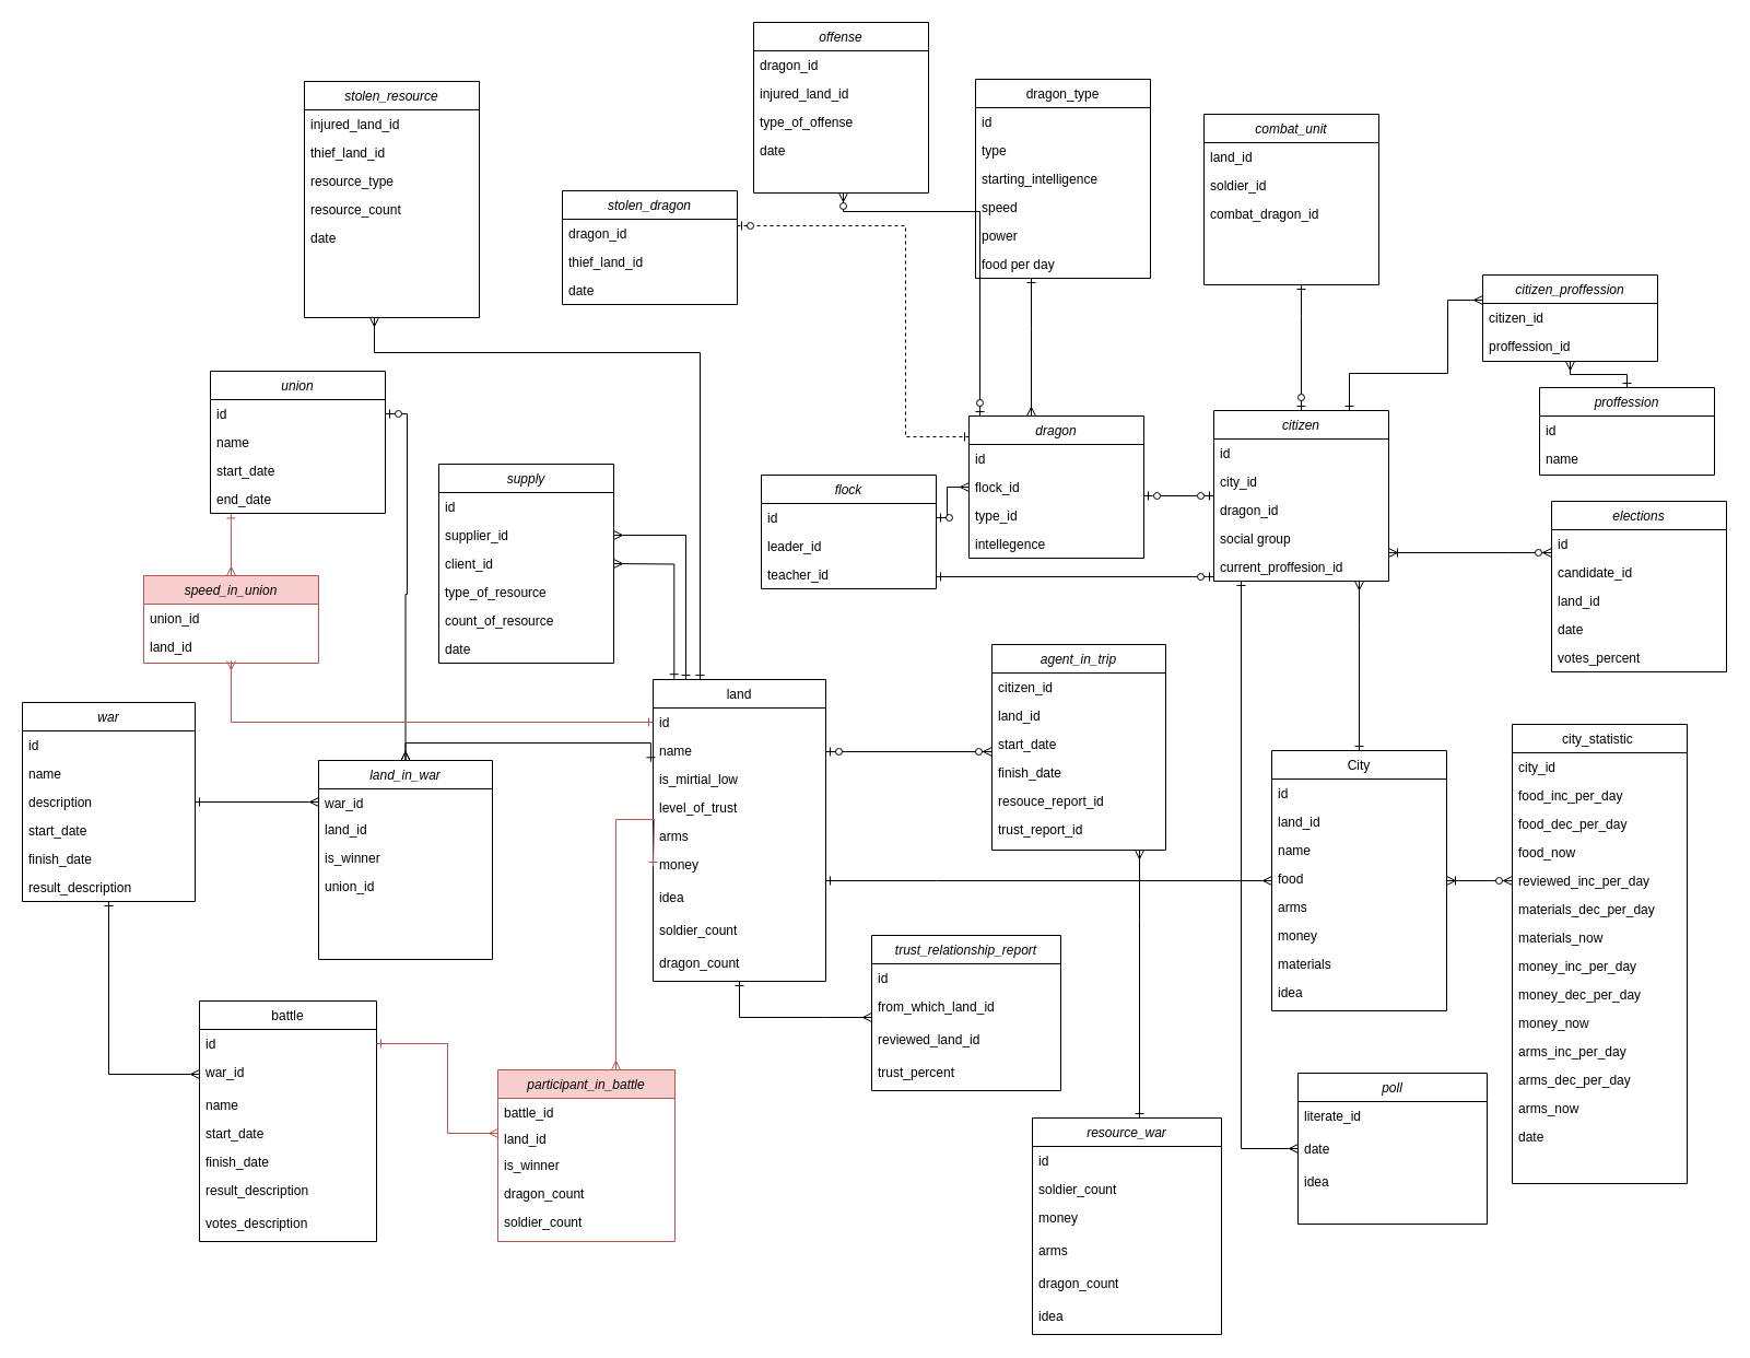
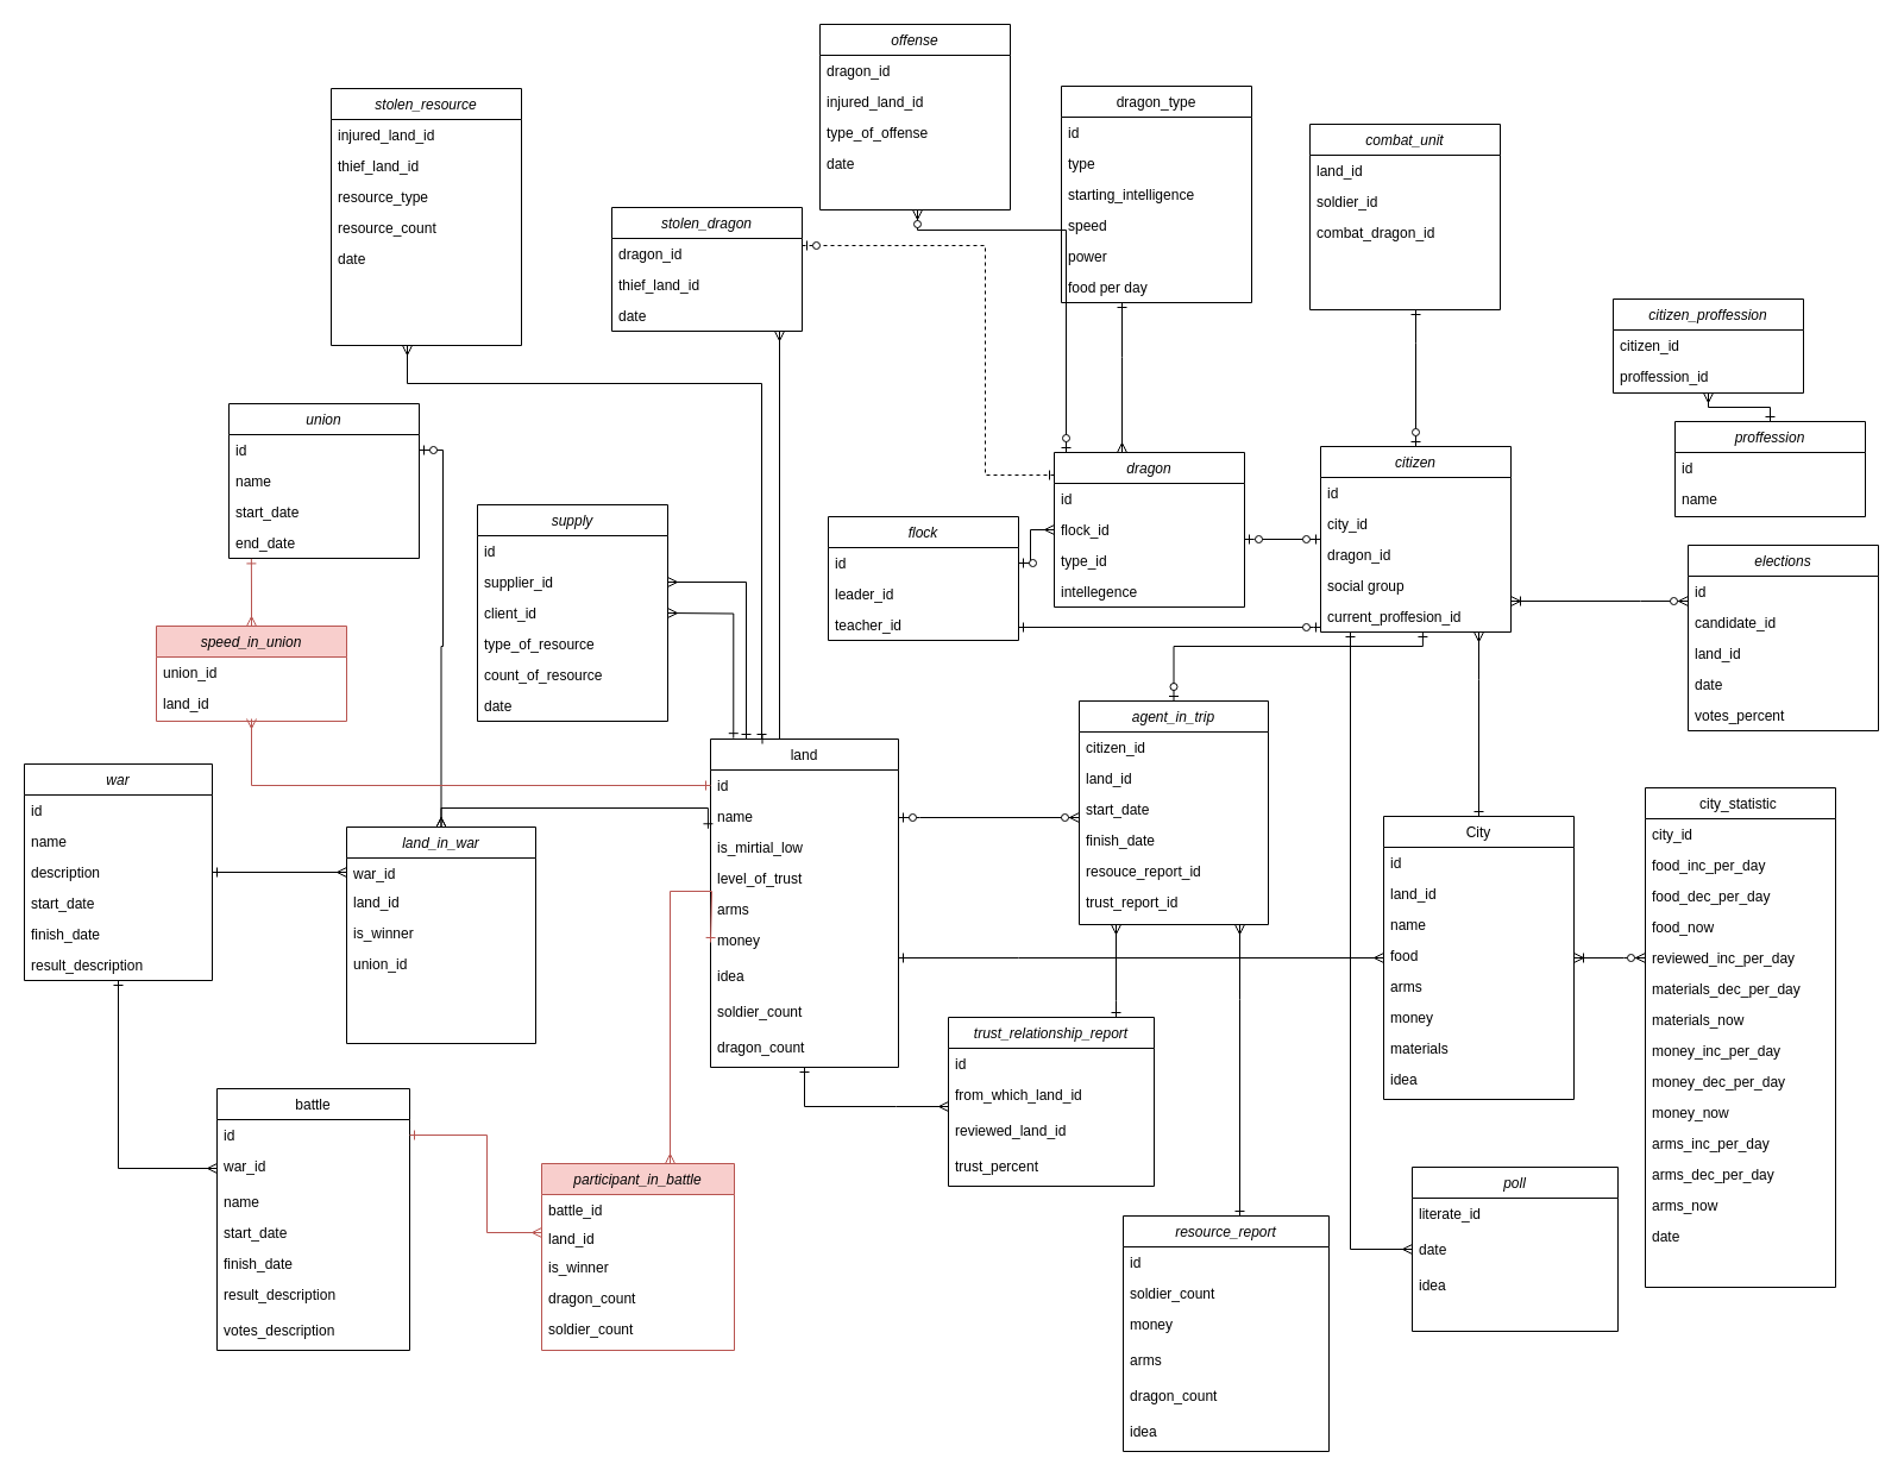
- <mxCell id="176" style="edgeStyle=orthogonalEdgeStyle;rounded=0;orthogonalLoop=1;jettySize=auto;html=1;startArrow=ERmany;startFill=0;endArrow=ERone;endFill=0;" edge="1" parent="1" source="173" target="4"><mxGeometry relative="1" as="geometry"><Array as="points"><mxPoint x="1324" y="274" /><mxPoint x="1324" y="341" /><mxPoint x="1234" y="341" /></Array></mxGeometry></mxCell>
+ <mxCell id="145" style="edgeStyle=orthogonalEdgeStyle;rounded=0;orthogonalLoop=1;jettySize=auto;html=1;entryX=0.25;entryY=0;entryDx=0;entryDy=0;startArrow=ERmany;startFill=0;endArrow=ERone;endFill=0;" edge="1" parent="1" source="44" target="28"><mxGeometry relative="1" as="geometry"><Array as="points"><mxPoint x="655" y="621" /></Array></mxGeometry></mxCell>
+ <mxCell id="54" style="edgeStyle=orthogonalEdgeStyle;rounded=0;orthogonalLoop=1;jettySize=auto;html=1;entryX=0.537;entryY=1;entryDx=0;entryDy=0;entryPerimeter=0;startArrow=ERzeroToOne;startFill=1;endArrow=ERone;endFill=0;" parent="1" source="58" target="9" edge="1"><mxGeometry relative="1" as="geometry"><Array as="points"><mxPoint x="987" y="543" /><mxPoint x="1196" y="543" /></Array></mxGeometry></mxCell>
+ <mxCell id="56" style="edgeStyle=orthogonalEdgeStyle;rounded=0;orthogonalLoop=1;jettySize=auto;html=1;startArrow=ERmany;startFill=0;endArrow=ERone;endFill=0;" edge="1" parent="1" source="58" target="148"><mxGeometry relative="1" as="geometry"><Array as="points"><mxPoint x="938" y="841" /><mxPoint x="938" y="841" /></Array></mxGeometry></mxCell>
- <mxCell id="154" value="resource_war" style="swimlane;fontStyle=2;align=center;verticalAlign=top;childLayout=stackLayout;horizontal=1;startSize=26;horizontalStack=0;resizeParent=1;resizeLast=0;collapsible=1;marginBottom=0;rounded=0;shadow=0;strokeWidth=1;" vertex="1" parent="1"><mxGeometry x="944" y="1022" width="173" height="198" as="geometry"><mxRectangle x="230" y="140" width="160" height="26" as="alternateBounds" /></mxGeometry></mxCell>
+ <mxCell id="154" value="resource_report" style="swimlane;fontStyle=2;align=center;verticalAlign=top;childLayout=stackLayout;horizontal=1;startSize=26;horizontalStack=0;resizeParent=1;resizeLast=0;collapsible=1;marginBottom=0;rounded=0;shadow=0;strokeWidth=1;" vertex="1" parent="1"><mxGeometry x="944" y="1022" width="173" height="198" as="geometry"><mxRectangle x="230" y="140" width="160" height="26" as="alternateBounds" /></mxGeometry></mxCell>
